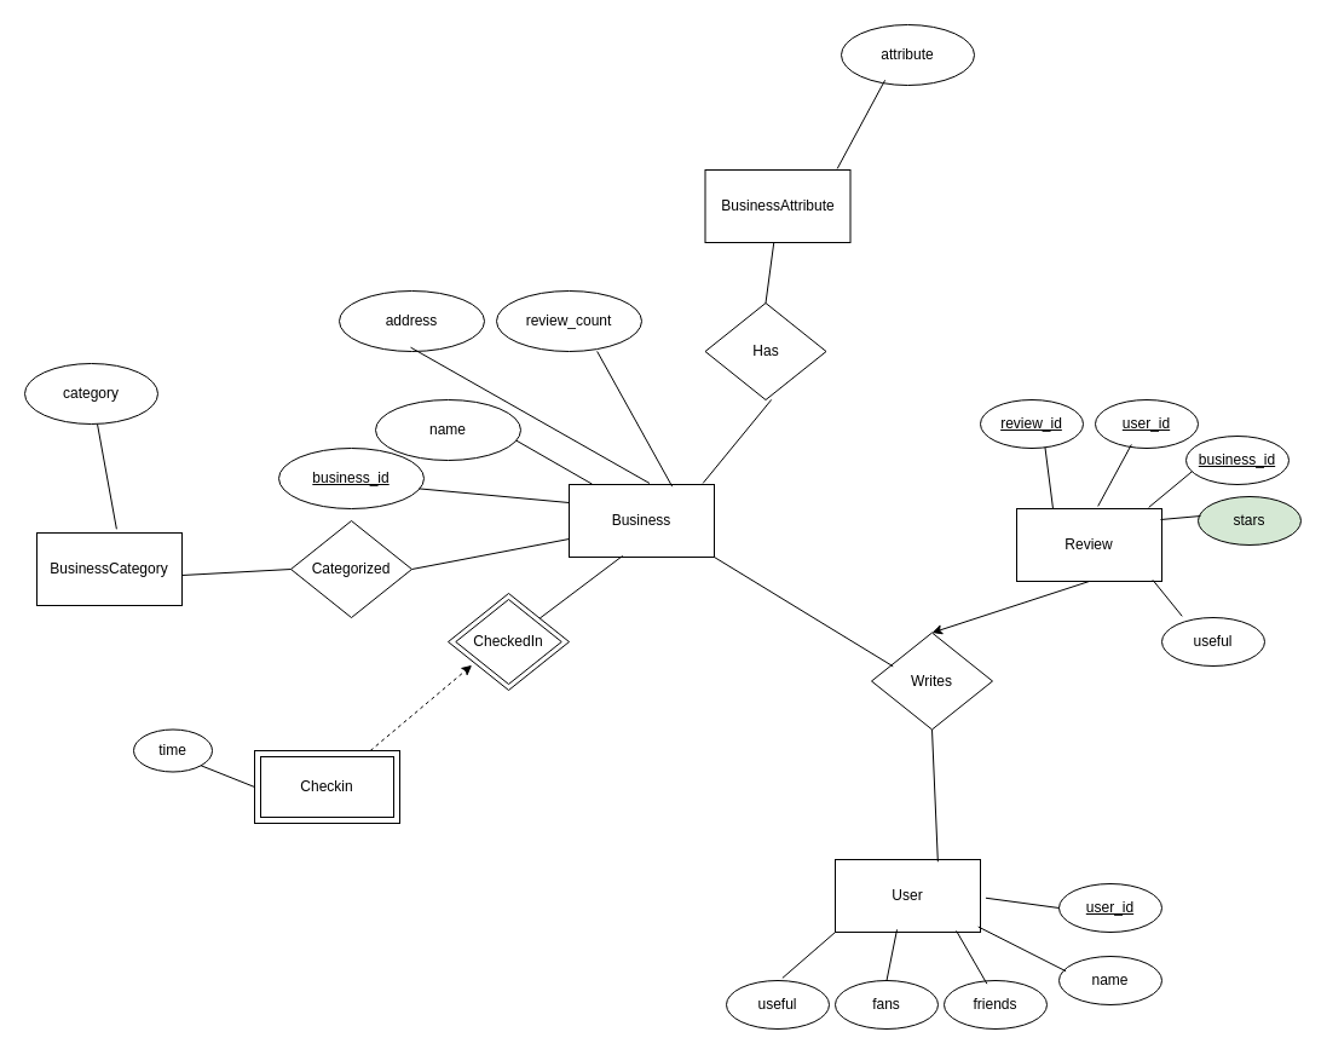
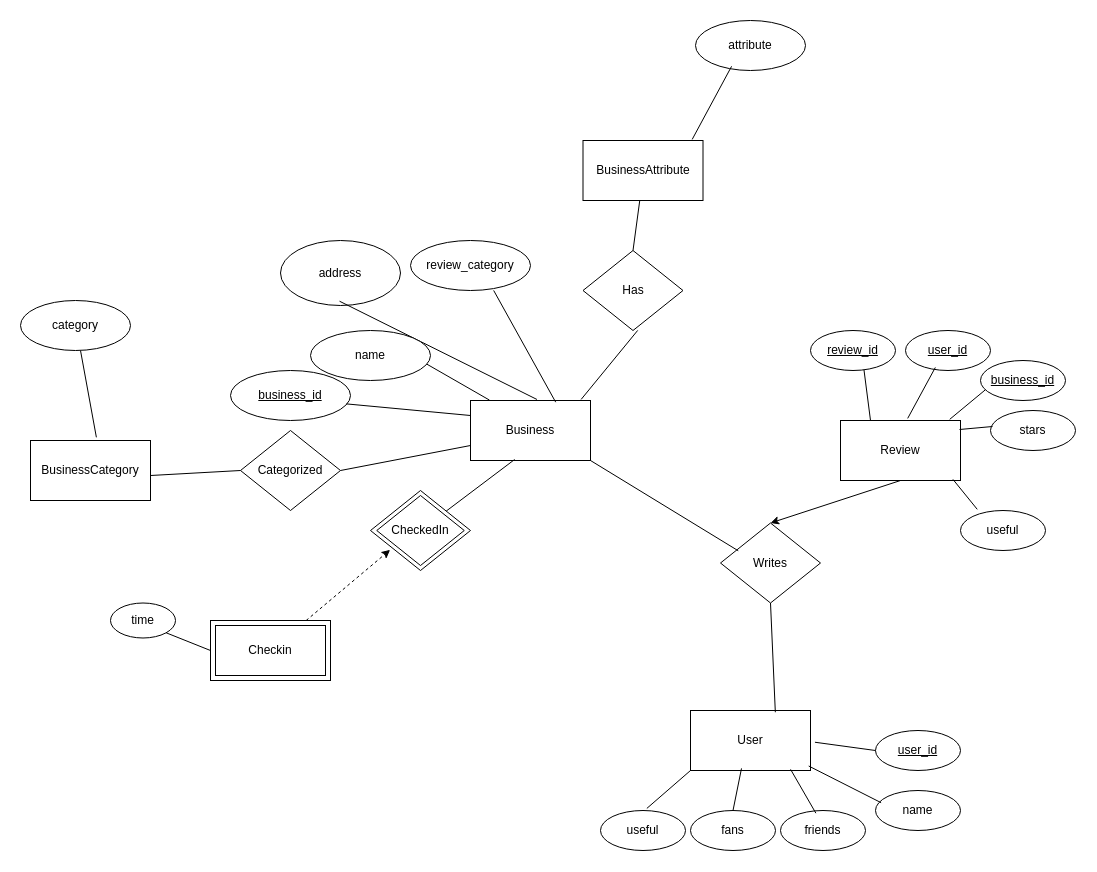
- <mxCell id="7" value="address" style="ellipse;whiteSpace=wrap;html=1;" parent="1" vertex="1"><mxGeometry x="280" y="240" width="120" height="50" as="geometry" /></mxCell>
+ <mxCell id="7" value="address" style="ellipse;whiteSpace=wrap;html=1;" parent="1" vertex="1"><mxGeometry x="280" y="240" width="120" height="65" as="geometry" /></mxCell>
- <mxCell id="8" value="review_count" style="ellipse;whiteSpace=wrap;html=1;" parent="1" vertex="1"><mxGeometry x="410" y="240" width="120" height="50" as="geometry" /></mxCell>
+ <mxCell id="8" value="review_category" style="ellipse;whiteSpace=wrap;html=1;" parent="1" vertex="1"><mxGeometry x="410" y="240" width="120" height="50" as="geometry" /></mxCell>
- <mxCell id="27" value="stars" style="ellipse;whiteSpace=wrap;html=1;fillColor=#d5e8d4;" parent="1" vertex="1"><mxGeometry x="990" y="410" width="85" height="40" as="geometry" /></mxCell>
+ <mxCell id="27" value="stars" style="ellipse;whiteSpace=wrap;html=1;" parent="1" vertex="1"><mxGeometry x="990" y="410" width="85" height="40" as="geometry" /></mxCell>
